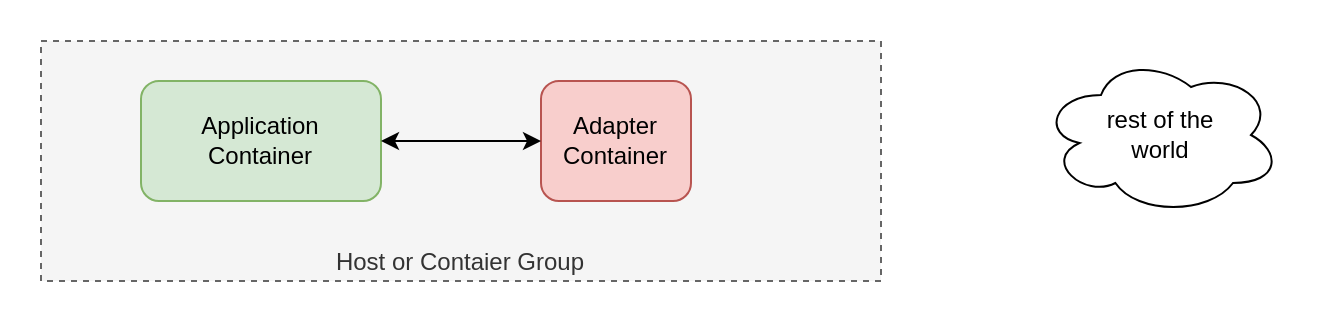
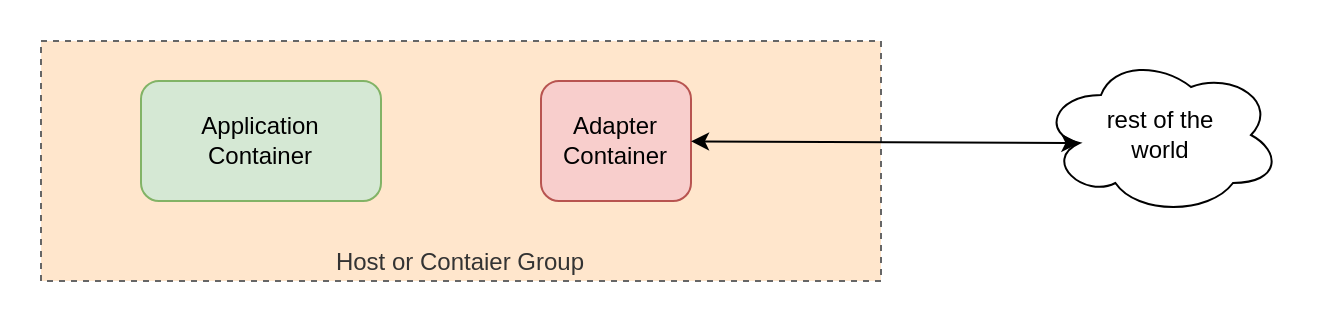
- <mxCell id="6" value="" style="endArrow=classic;startArrow=classic;html=1;entryX=0;entryY=0.5;entryDx=0;entryDy=0;" edge="1" parent="1" source="3" target="4"><mxGeometry width="50" height="50" relative="1" as="geometry"><mxPoint x="130" y="260" as="sourcePoint" /><mxPoint x="180" y="210" as="targetPoint" /></mxGeometry></mxCell>
+ <mxCell id="7" value="" style="endArrow=classic;startArrow=classic;html=1;entryX=0.16;entryY=0.55;entryDx=0;entryDy=0;entryPerimeter=0;" edge="1" parent="1" source="4" target="5"><mxGeometry width="50" height="50" relative="1" as="geometry"><mxPoint x="240" y="310" as="sourcePoint" /><mxPoint x="290" y="260" as="targetPoint" /></mxGeometry></mxCell>
- <mxCell id="2" value="Host or Contaier Group" style="rounded=0;whiteSpace=wrap;html=1;verticalAlign=bottom;fillColor=#f5f5f5;strokeColor=#666666;fontColor=#333333;sketch=0;shadow=0;glass=0;dashed=1;" parent="1" vertex="1"><mxGeometry x="20" y="20" width="420" height="120" as="geometry" /></mxCell>
+ <mxCell id="2" value="Host or Contaier Group" style="rounded=0;whiteSpace=wrap;html=1;verticalAlign=bottom;fillColor=#ffe6cc;strokeColor=#666666;fontColor=#333333;sketch=0;shadow=0;glass=0;dashed=1;" parent="1" vertex="1"><mxGeometry x="20" y="20" width="420" height="120" as="geometry" /></mxCell>
